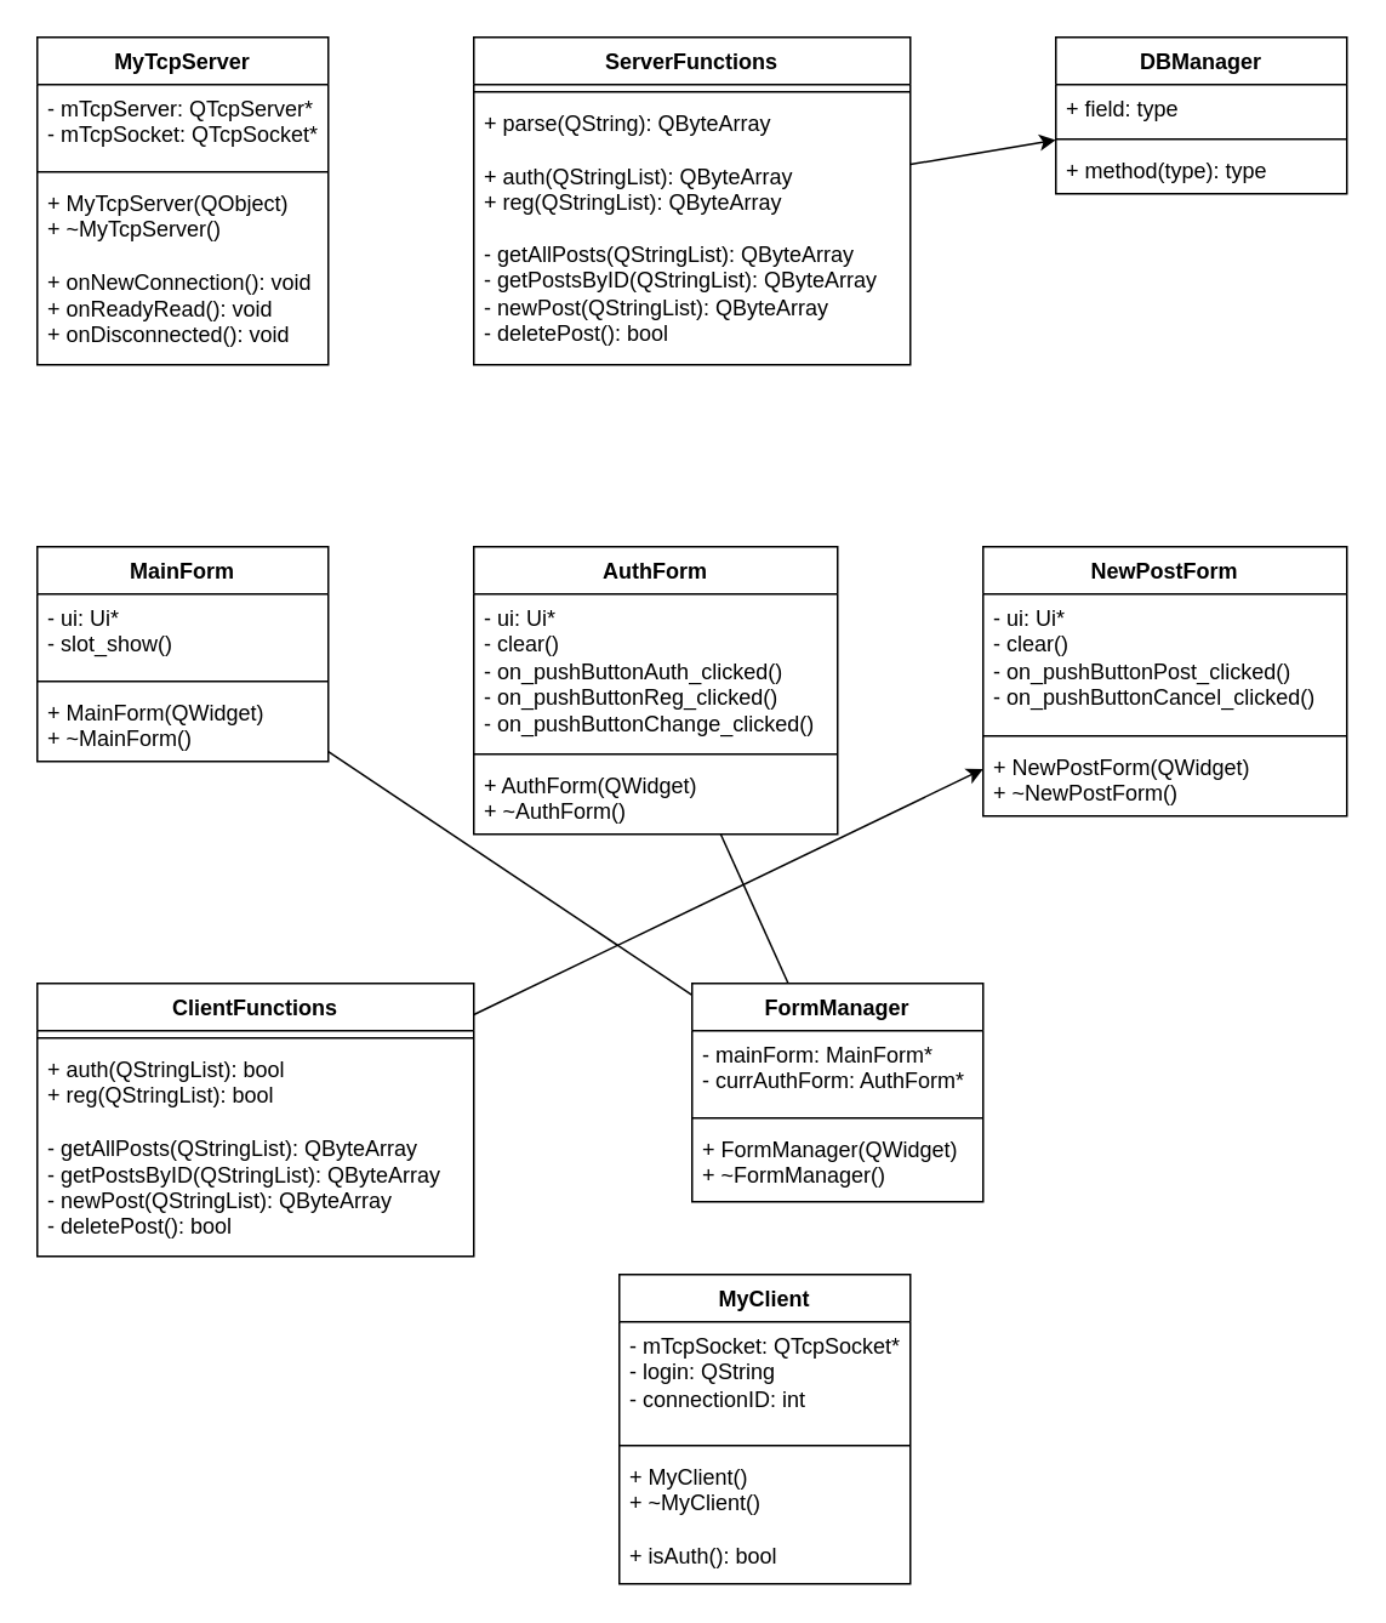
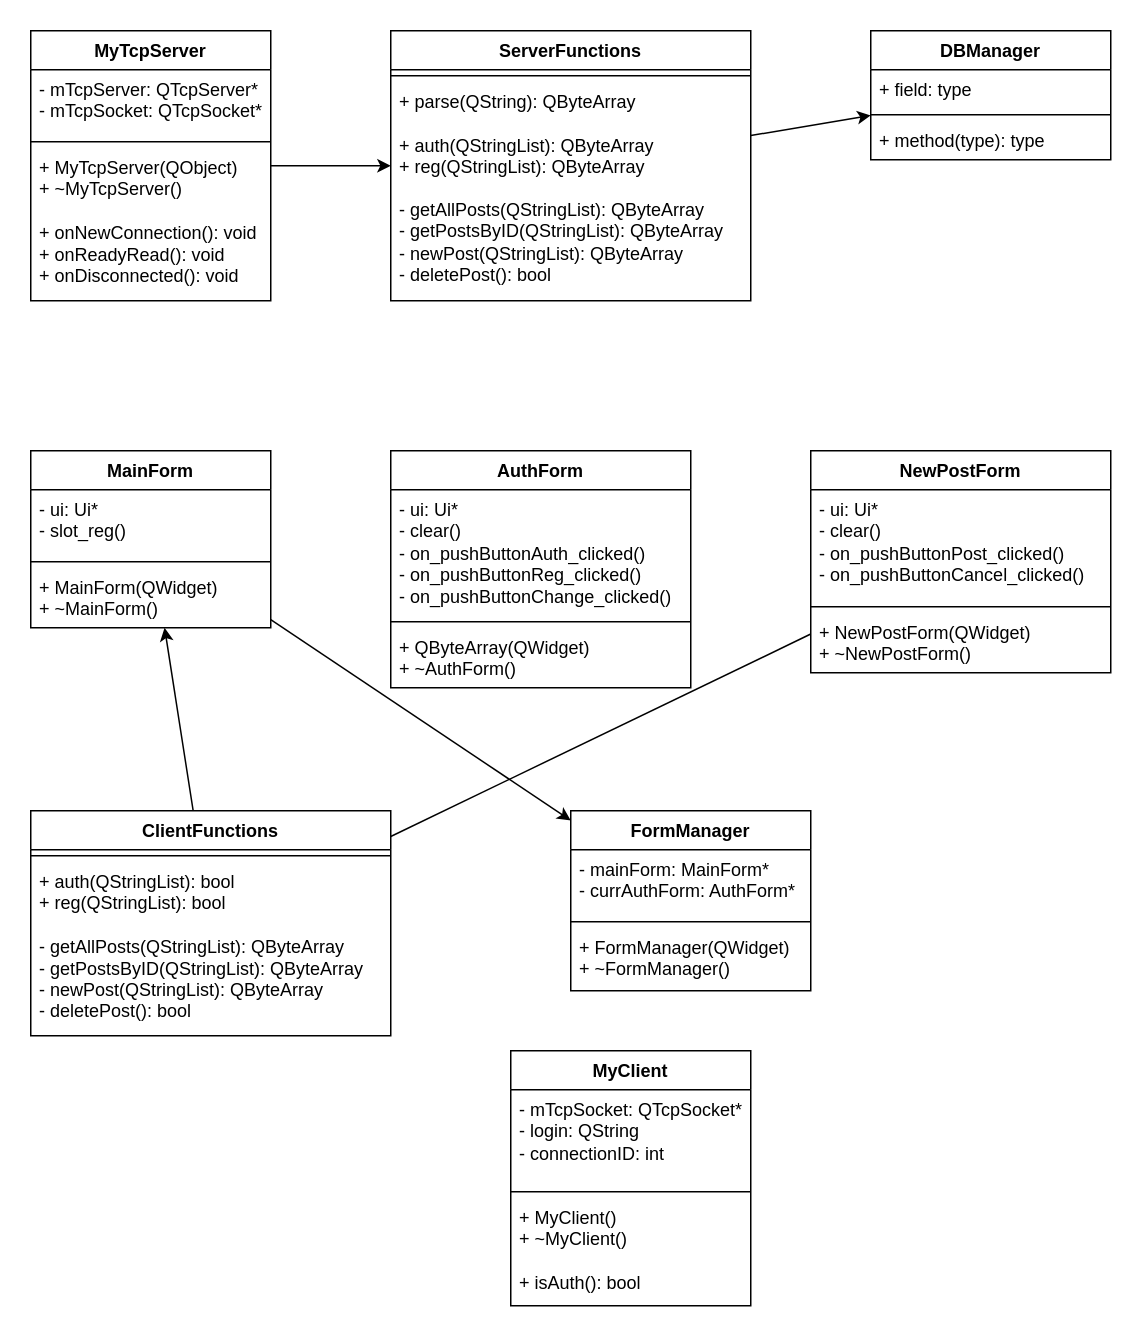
+ <mxCell id="41" value="" style="endArrow=classic;html=1;rounded=0;endFill=1;" edge="1" parent="1" source="2" target="14"><mxGeometry width="50" height="50" relative="1" as="geometry"><mxPoint x="270" y="513" as="sourcePoint" /><mxPoint x="360" y="565" as="targetPoint" /></mxGeometry></mxCell>
- <mxCell id="18" value="&lt;div&gt;- ui: Ui*&lt;/div&gt;&lt;div&gt;- slot_show()&lt;/div&gt;" style="text;strokeColor=none;fillColor=none;align=left;verticalAlign=top;spacingLeft=4;spacingRight=4;overflow=hidden;rotatable=0;points=[[0,0.5],[1,0.5]];portConstraint=eastwest;whiteSpace=wrap;html=1;" vertex="1" parent="17"><mxGeometry y="26" width="160" height="44" as="geometry" /></mxCell>
+ <mxCell id="18" value="&lt;div&gt;- ui: Ui*&lt;/div&gt;&lt;div&gt;- slot_reg()&lt;/div&gt;" style="text;strokeColor=none;fillColor=none;align=left;verticalAlign=top;spacingLeft=4;spacingRight=4;overflow=hidden;rotatable=0;points=[[0,0.5],[1,0.5]];portConstraint=eastwest;whiteSpace=wrap;html=1;" vertex="1" parent="17"><mxGeometry y="26" width="160" height="44" as="geometry" /></mxCell>
- <mxCell id="39" value="" style="endArrow=classic;html=1;rounded=0;endFill=1;" edge="1" parent="1" source="29" target="32"><mxGeometry width="50" height="50" relative="1" as="geometry"><mxPoint x="350" y="590" as="sourcePoint" /><mxPoint x="400" y="540" as="targetPoint" /></mxGeometry></mxCell>
+ <mxCell id="39" value="" style="endArrow=none;html=1;rounded=0;endFill=1;" edge="1" parent="1" source="29" target="32"><mxGeometry width="50" height="50" relative="1" as="geometry"><mxPoint x="350" y="590" as="sourcePoint" /><mxPoint x="400" y="540" as="targetPoint" /></mxGeometry></mxCell>
- <mxCell id="24" value="&lt;div&gt;+ AuthForm(QWidget)&lt;/div&gt;&lt;div&gt;+ ~AuthForm()&lt;/div&gt;" style="text;strokeColor=none;fillColor=none;align=left;verticalAlign=top;spacingLeft=4;spacingRight=4;overflow=hidden;rotatable=0;points=[[0,0.5],[1,0.5]];portConstraint=eastwest;whiteSpace=wrap;html=1;" vertex="1" parent="21"><mxGeometry y="118" width="200" height="40" as="geometry" /></mxCell>
+ <mxCell id="24" value="&lt;div&gt;+ QByteArray(QWidget)&lt;/div&gt;&lt;div&gt;+ ~AuthForm()&lt;/div&gt;" style="text;strokeColor=none;fillColor=none;align=left;verticalAlign=top;spacingLeft=4;spacingRight=4;overflow=hidden;rotatable=0;points=[[0,0.5],[1,0.5]];portConstraint=eastwest;whiteSpace=wrap;html=1;" vertex="1" parent="21"><mxGeometry y="118" width="200" height="40" as="geometry" /></mxCell>
+ <mxCell id="38" value="" style="endArrow=classic;html=1;rounded=0;startArrow=none;startFill=0;endFill=1;" edge="1" parent="1" source="29" target="17"><mxGeometry width="50" height="50" relative="1" as="geometry"><mxPoint x="140" y="436" as="sourcePoint" /><mxPoint x="190" y="386" as="targetPoint" /></mxGeometry></mxCell>
- <mxCell id="37" value="" style="endArrow=none;html=1;rounded=0;" edge="1" parent="1" source="21" target="25"><mxGeometry width="50" height="50" relative="1" as="geometry"><mxPoint x="350" y="540" as="sourcePoint" /><mxPoint x="400" y="490" as="targetPoint" /></mxGeometry></mxCell>
- <mxCell id="36" value="" style="endArrow=none;html=1;rounded=0;" edge="1" parent="1" source="17" target="25"><mxGeometry width="50" height="50" relative="1" as="geometry"><mxPoint x="350" y="540" as="sourcePoint" /><mxPoint x="400" y="490" as="targetPoint" /></mxGeometry></mxCell>
+ <mxCell id="36" value="" style="endArrow=classic;html=1;rounded=0;" edge="1" parent="1" source="17" target="25"><mxGeometry width="50" height="50" relative="1" as="geometry"><mxPoint x="350" y="540" as="sourcePoint" /><mxPoint x="400" y="490" as="targetPoint" /></mxGeometry></mxCell>
